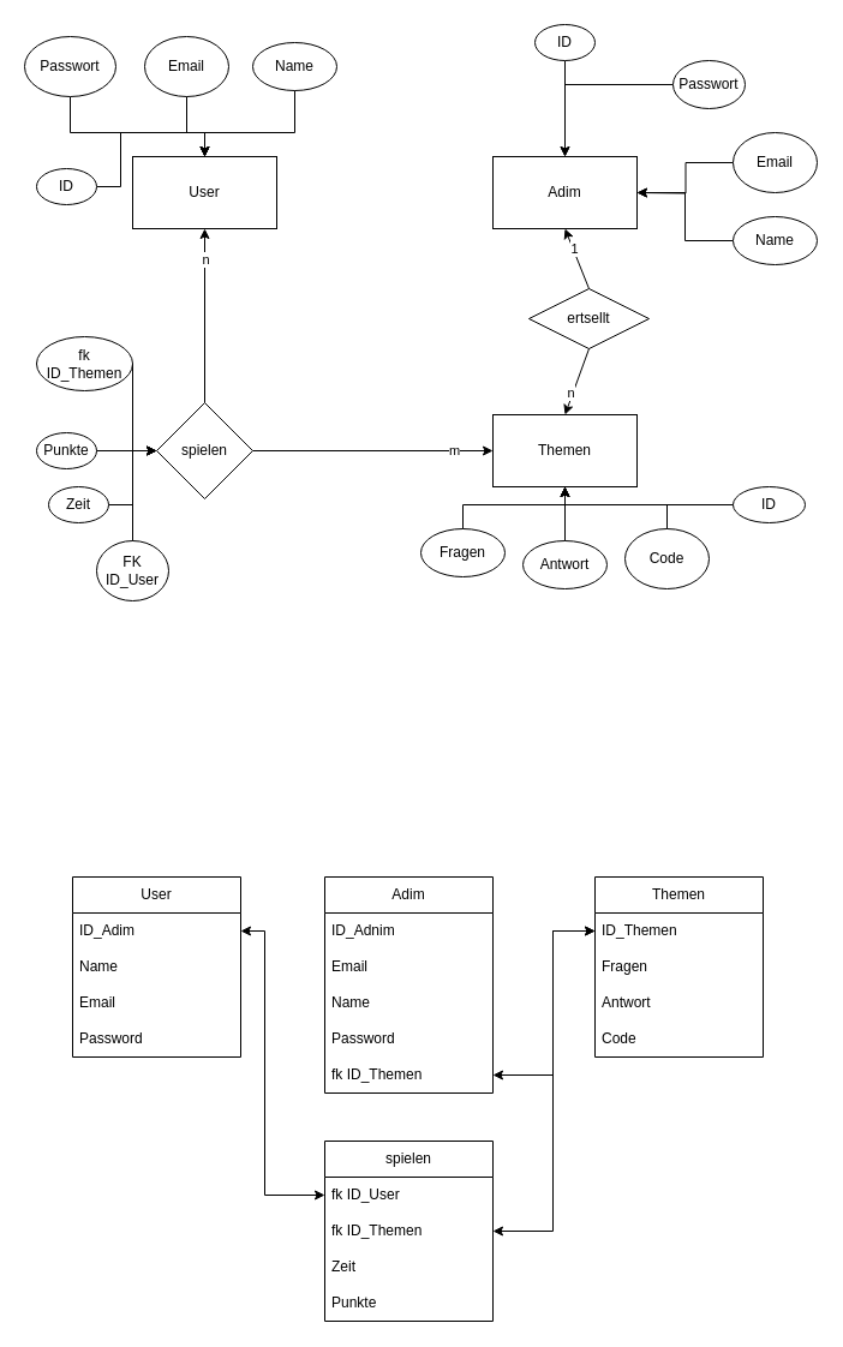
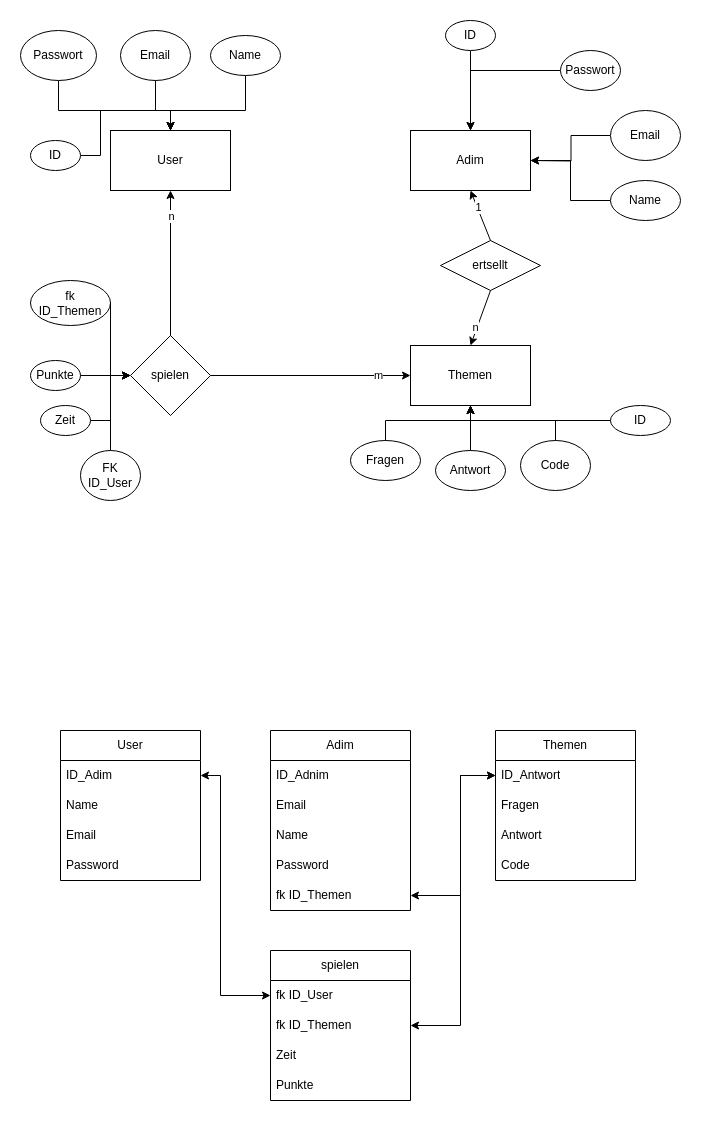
- <mxCell id="59" value="ID_Themen" style="text;strokeColor=none;fillColor=none;align=left;verticalAlign=middle;spacingLeft=4;spacingRight=4;overflow=hidden;points=[[0,0.5],[1,0.5]];portConstraint=eastwest;rotatable=0;whiteSpace=wrap;html=1;" vertex="1" parent="58"><mxGeometry y="30" width="140" height="30" as="geometry" /></mxCell>
+ <mxCell id="59" value="ID_Antwort" style="text;strokeColor=none;fillColor=none;align=left;verticalAlign=middle;spacingLeft=4;spacingRight=4;overflow=hidden;points=[[0,0.5],[1,0.5]];portConstraint=eastwest;rotatable=0;whiteSpace=wrap;html=1;" vertex="1" parent="58"><mxGeometry y="30" width="140" height="30" as="geometry" /></mxCell>
